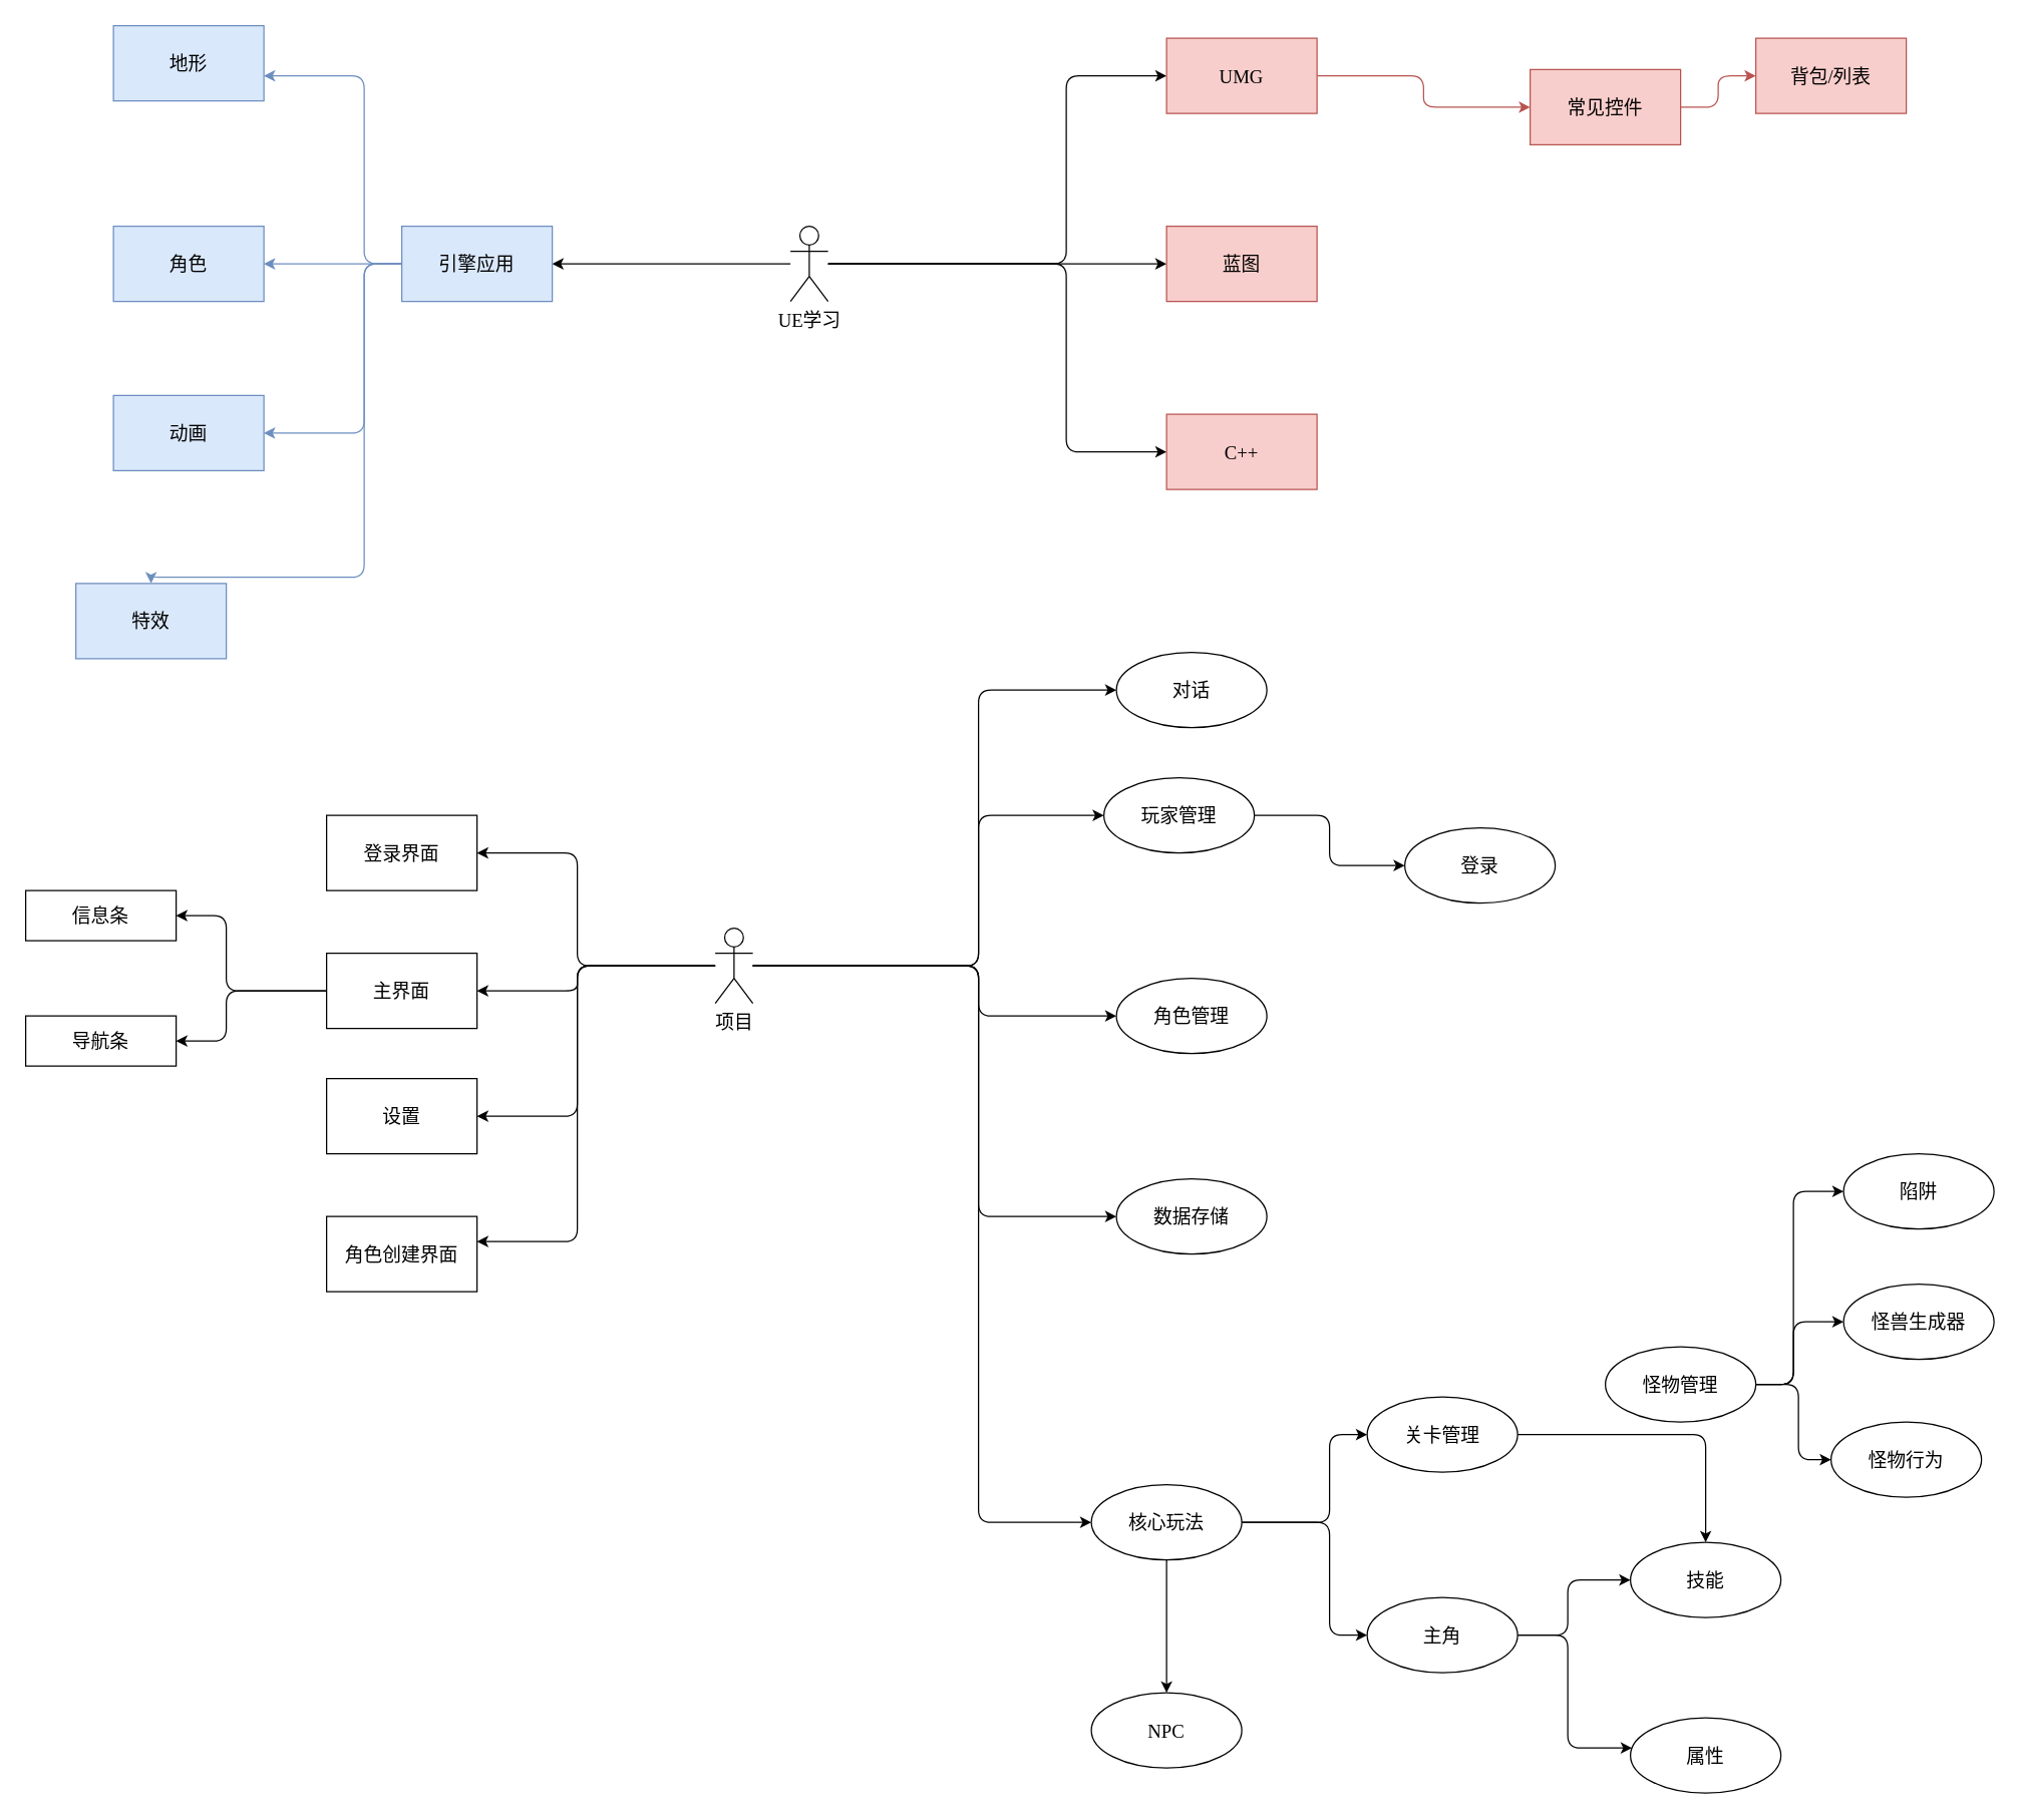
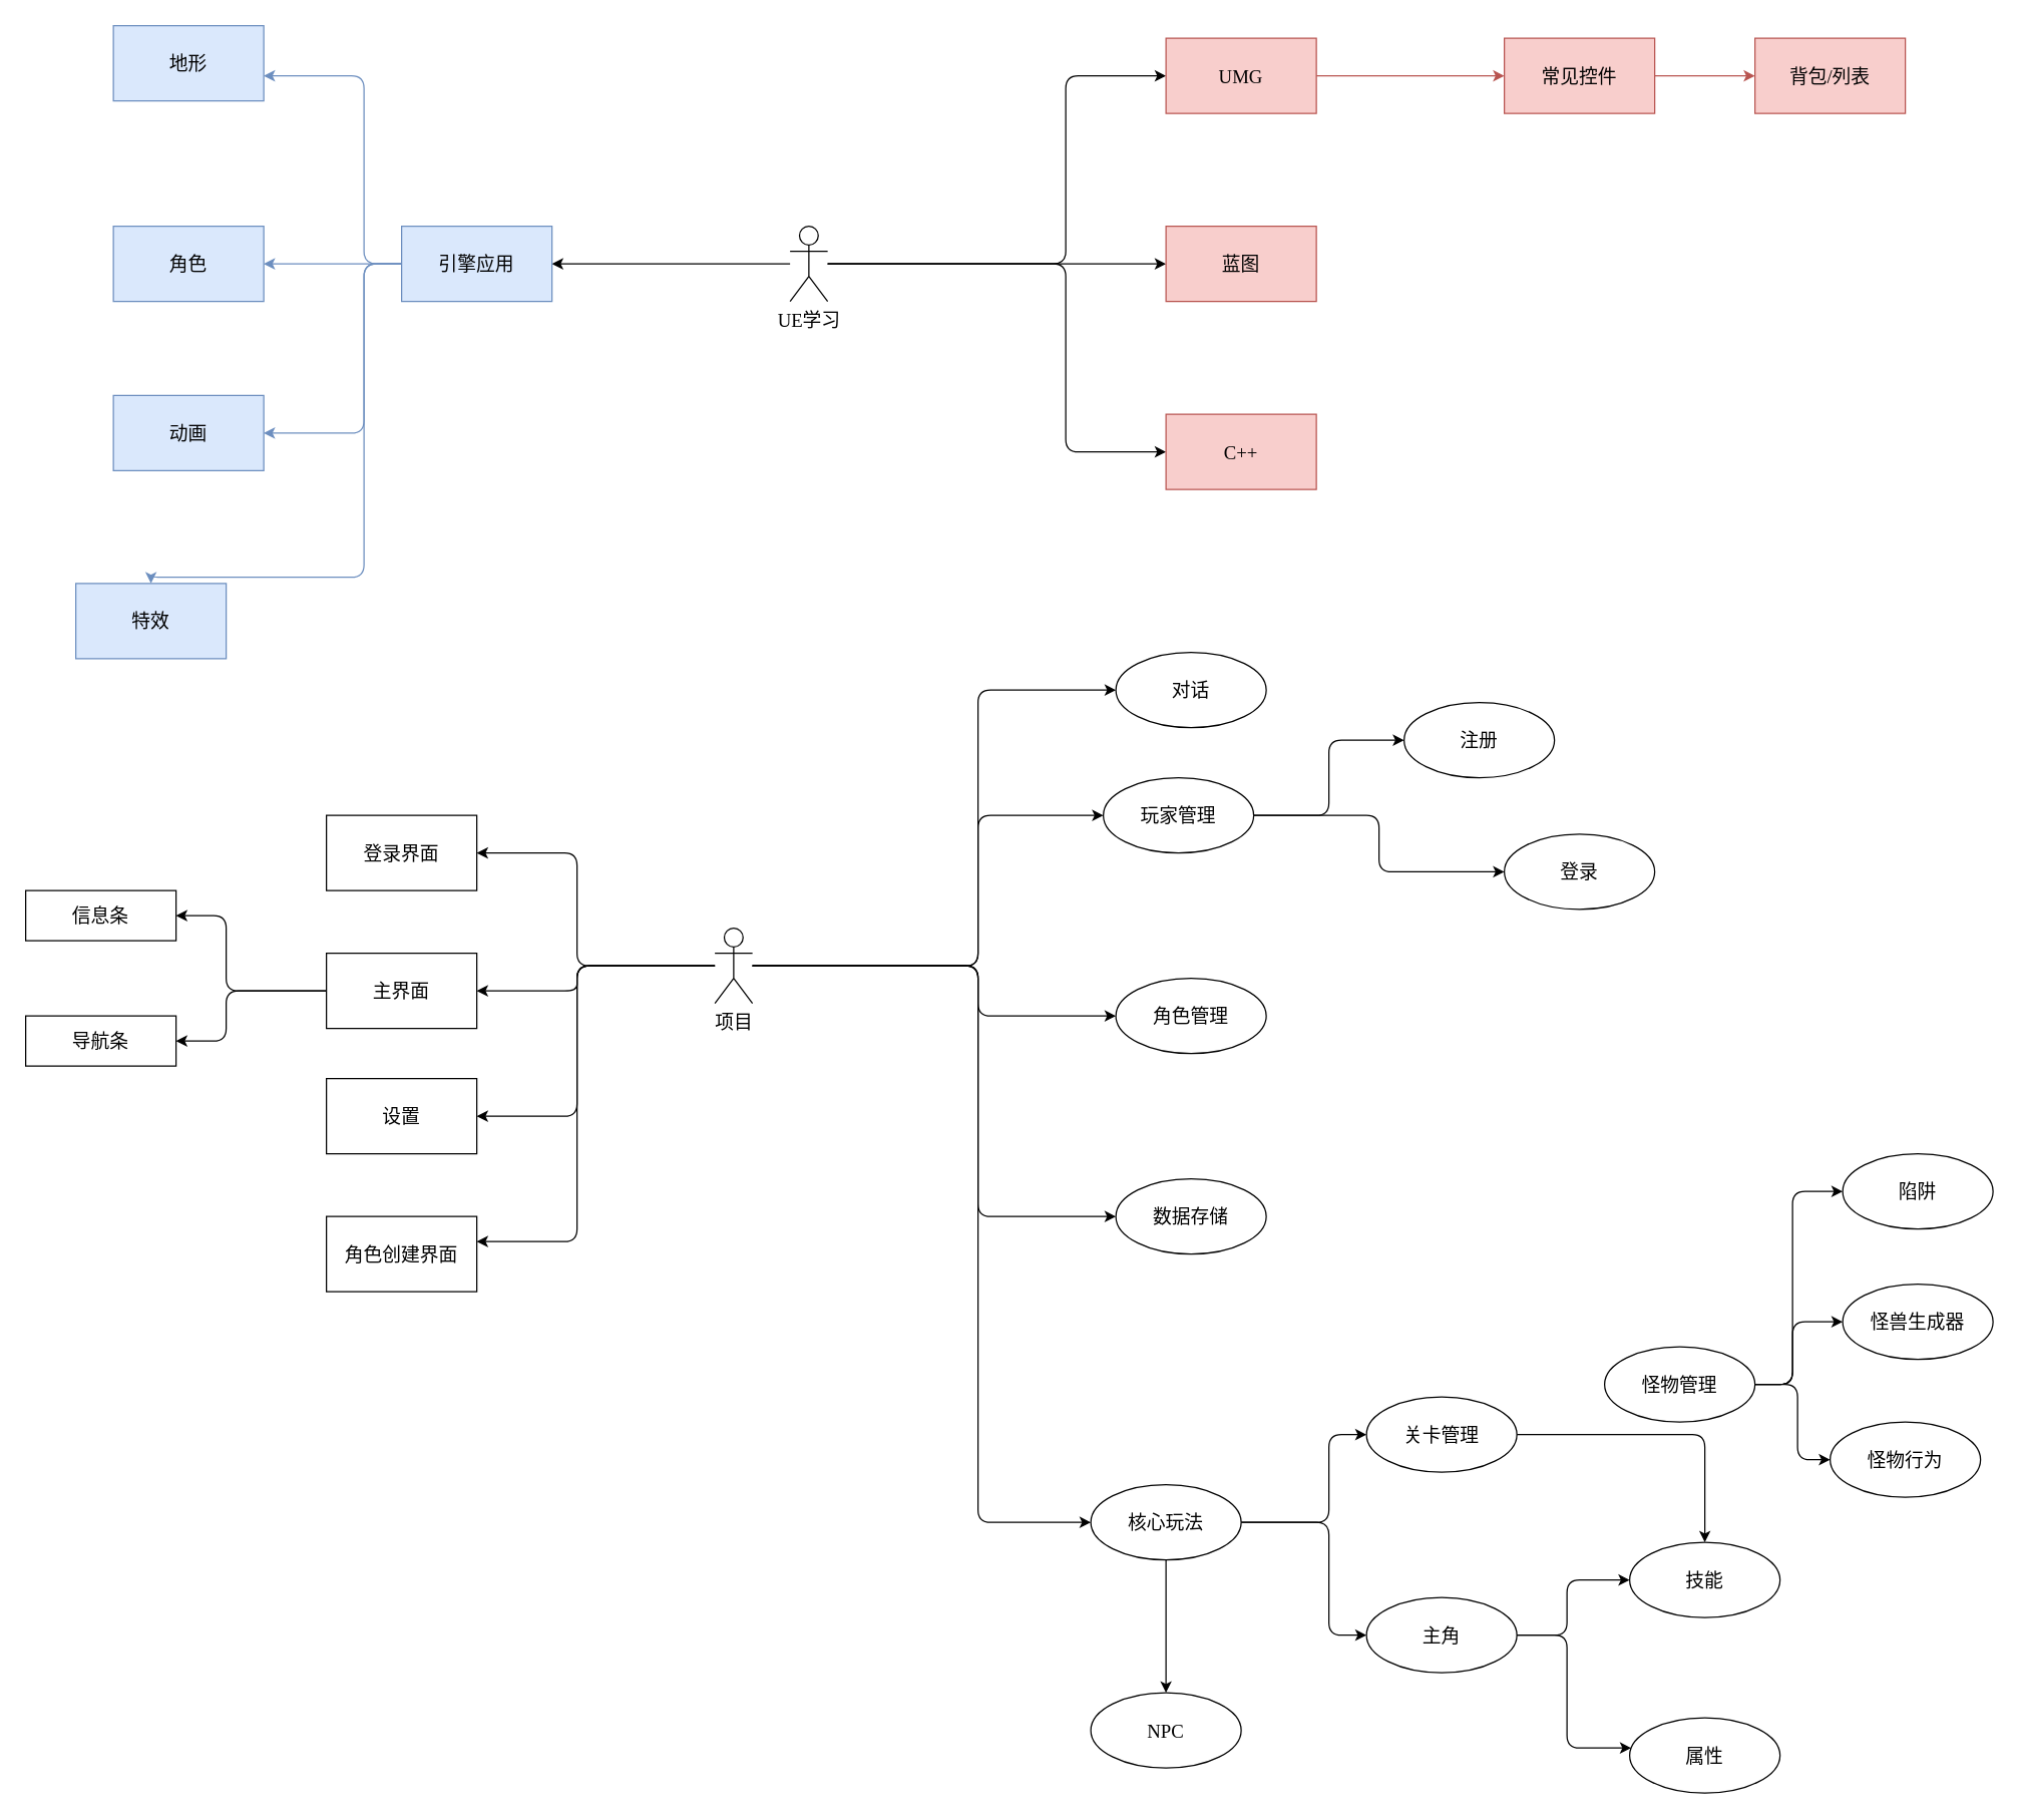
- <mxCell id="10" value="常见控件" style="whiteSpace=wrap;html=1;fontFamily=Comic Sans MS;fontSize=15;verticalAlign=middle;fillColor=#f8cecc;strokeColor=#b85450;" vertex="1" parent="1"><mxGeometry x="1220" y="55" width="120" height="60" as="geometry" /></mxCell>
+ <mxCell id="10" value="常见控件" style="whiteSpace=wrap;html=1;fontFamily=Comic Sans MS;fontSize=15;verticalAlign=middle;fillColor=#f8cecc;strokeColor=#b85450;" vertex="1" parent="1"><mxGeometry x="1200" y="30" width="120" height="60" as="geometry" /></mxCell>
+ <mxCell id="36" value="注册" style="ellipse;whiteSpace=wrap;html=1;fontFamily=Comic Sans MS;fontSize=15;verticalAlign=middle;" vertex="1" parent="1"><mxGeometry x="1120" y="560" width="120" height="60" as="geometry" /></mxCell>
+ <mxCell id="33" value="" style="edgeStyle=orthogonalEdgeStyle;rounded=1;orthogonalLoop=1;jettySize=auto;html=1;fontFamily=Comic Sans MS;fontSize=15;endArrow=classic;endFill=1;endSize=6;" edge="1" parent="1" source="35" target="36"><mxGeometry relative="1" as="geometry" /></mxCell>
- <mxCell id="37" value="登录" style="ellipse;whiteSpace=wrap;html=1;fontFamily=Comic Sans MS;fontSize=15;verticalAlign=middle;" vertex="1" parent="1"><mxGeometry x="1120" y="660" width="120" height="60" as="geometry" /></mxCell>
+ <mxCell id="37" value="登录" style="ellipse;whiteSpace=wrap;html=1;fontFamily=Comic Sans MS;fontSize=15;verticalAlign=middle;" vertex="1" parent="1"><mxGeometry x="1200" y="665" width="120" height="60" as="geometry" /></mxCell>
